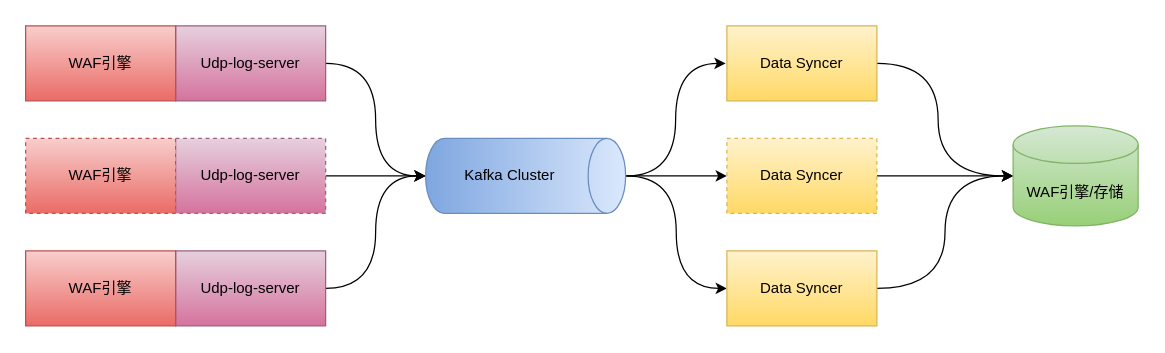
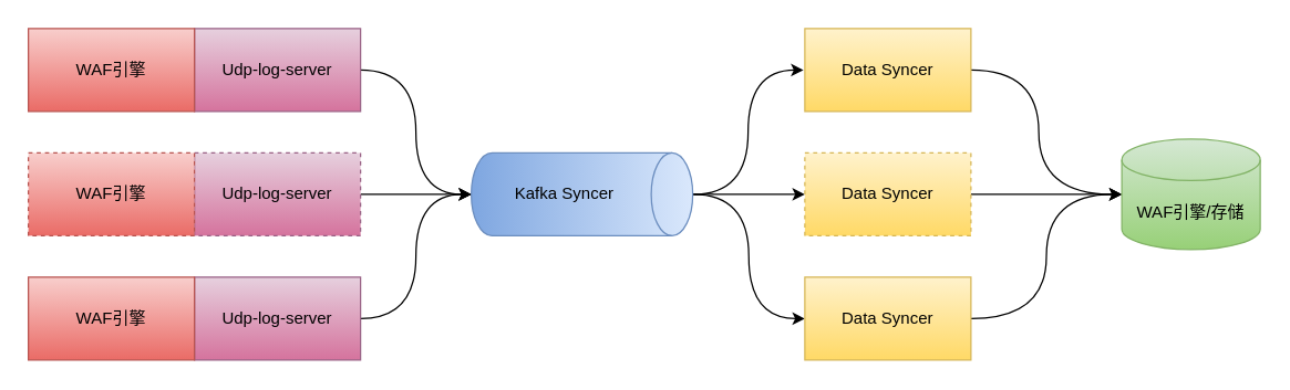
- <mxCell id="11" value="Kafka Cluster" style="shape=cylinder3;whiteSpace=wrap;html=1;boundedLbl=1;backgroundOutline=1;size=15;direction=south;fillColor=#dae8fc;strokeColor=#6c8ebf;strokeWidth=1;gradientColor=#7ea6e0;" vertex="1" parent="1"><mxGeometry x="340" y="110" width="160" height="60" as="geometry" /></mxCell>
+ <mxCell id="11" value="Kafka Syncer" style="shape=cylinder3;whiteSpace=wrap;html=1;boundedLbl=1;backgroundOutline=1;size=15;direction=south;fillColor=#dae8fc;strokeColor=#6c8ebf;strokeWidth=1;gradientColor=#7ea6e0;" vertex="1" parent="1"><mxGeometry x="340" y="110" width="160" height="60" as="geometry" /></mxCell>
